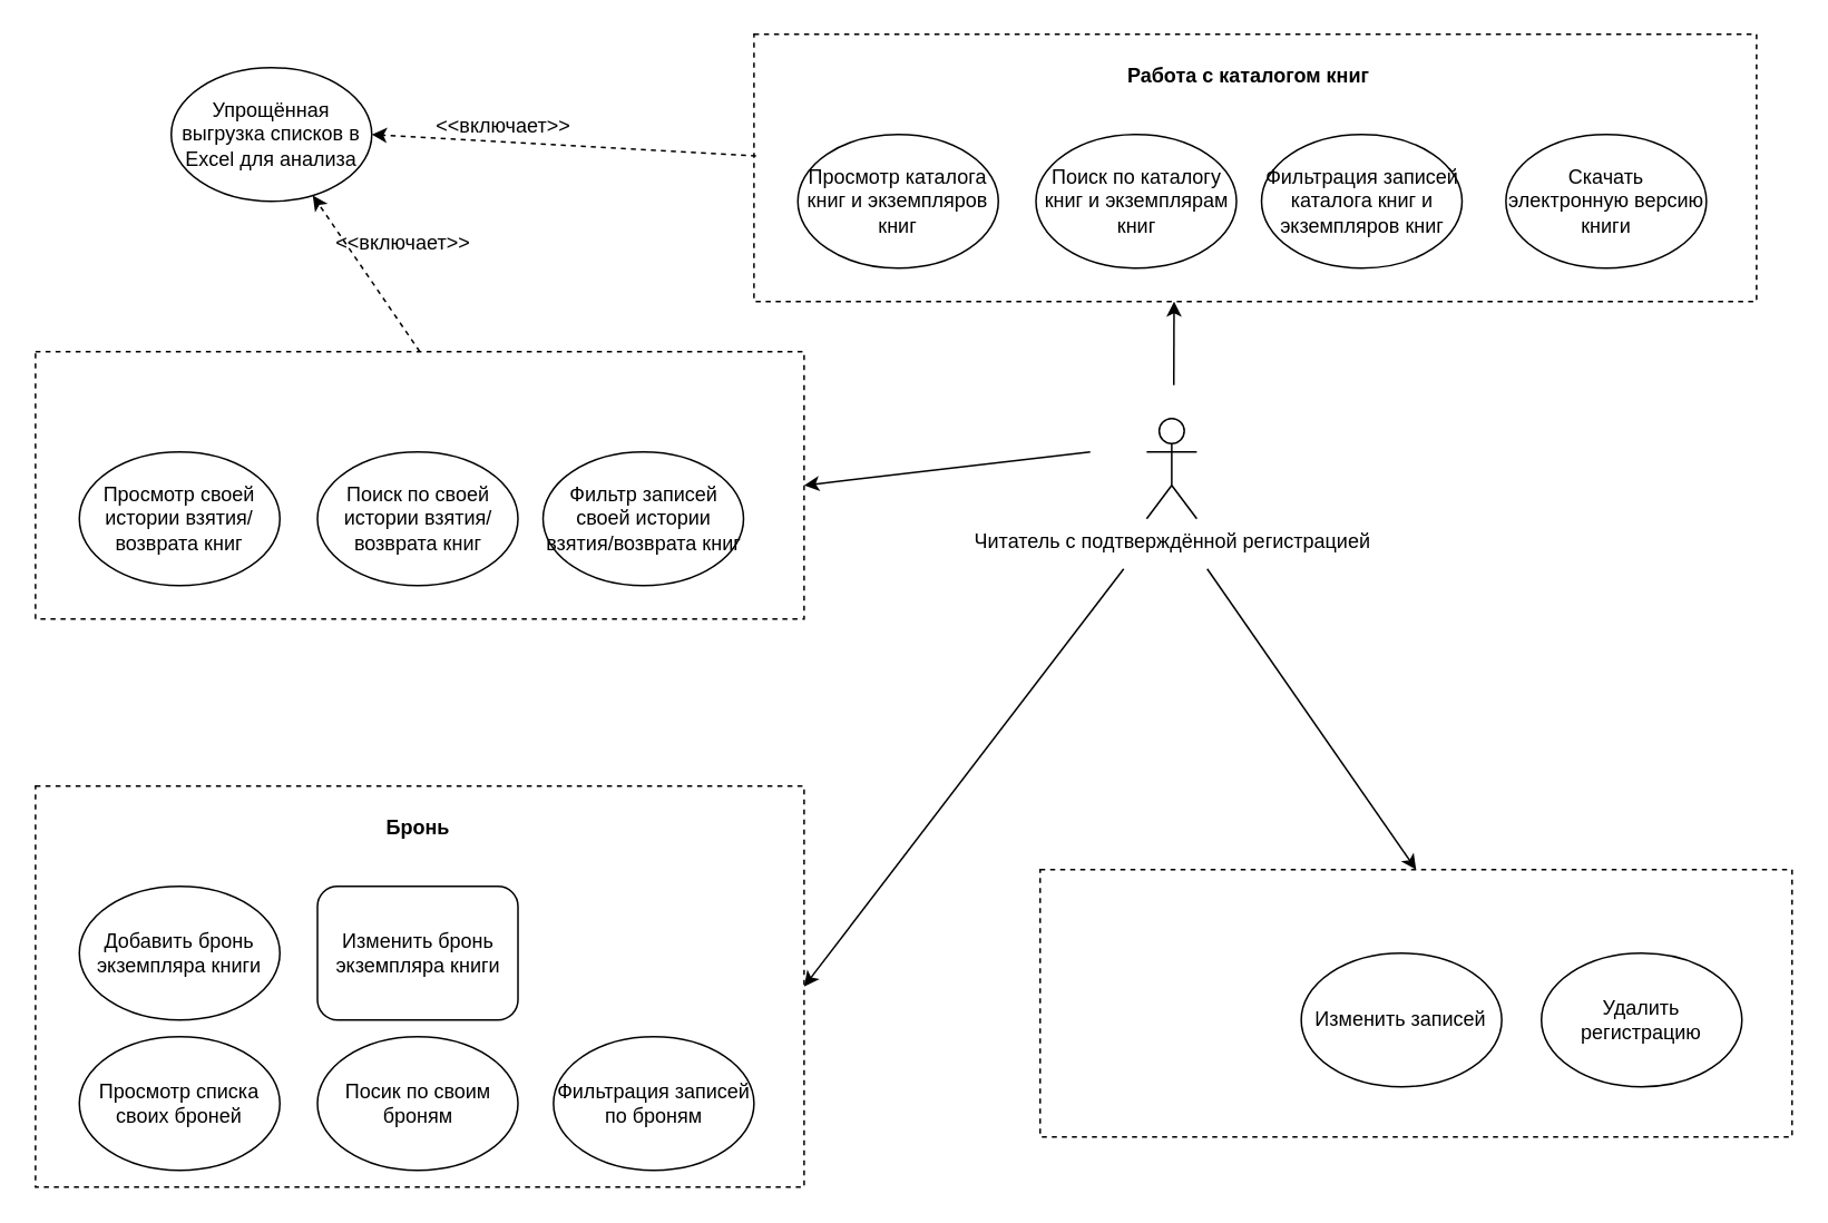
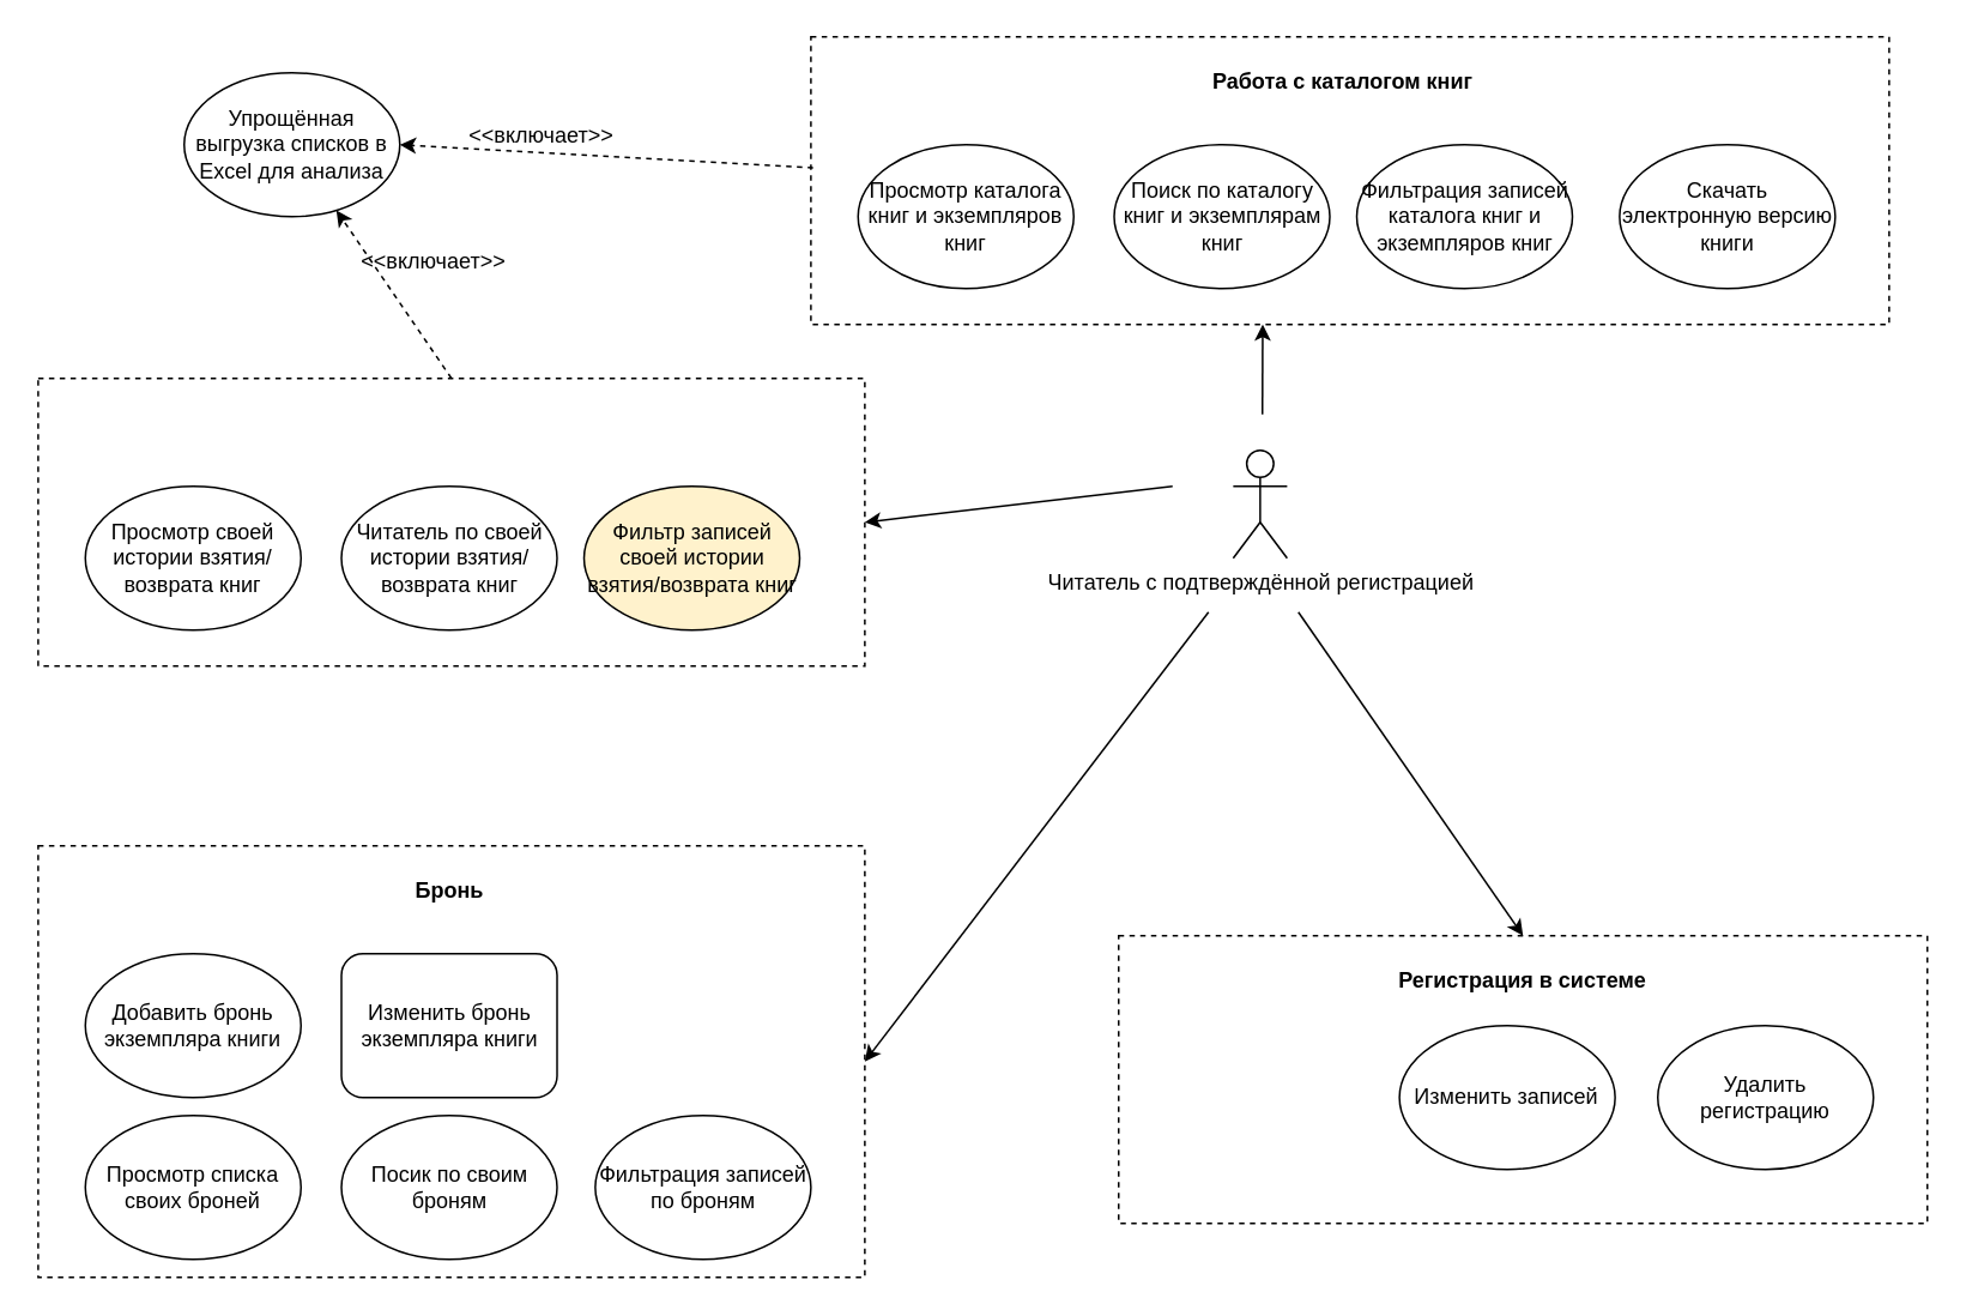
- <mxCell id="24" value="Поиск по своей истории взятия/возврата книг" style="ellipse;whiteSpace=wrap;html=1;" parent="1" vertex="1"><mxGeometry x="189.5" y="270" width="120" height="80" as="geometry" /></mxCell>
+ <mxCell id="24" value="Читатель по своей истории взятия/возврата книг" style="ellipse;whiteSpace=wrap;html=1;" parent="1" vertex="1"><mxGeometry x="189.5" y="270" width="120" height="80" as="geometry" /></mxCell>
- <mxCell id="25" value="Фильтр записей своей истории взятия/возврата книг" style="ellipse;whiteSpace=wrap;html=1;" parent="1" vertex="1"><mxGeometry x="324.5" y="270" width="120" height="80" as="geometry" /></mxCell>
+ <mxCell id="25" value="Фильтр записей своей истории взятия/возврата книг" style="ellipse;whiteSpace=wrap;html=1;fillColor=#fff2cc;" parent="1" vertex="1"><mxGeometry x="324.5" y="270" width="120" height="80" as="geometry" /></mxCell>
+ <mxCell id="12" value="Регистрация в системе" style="text;html=1;align=center;verticalAlign=middle;whiteSpace=wrap;rounded=0;fontStyle=1" parent="1" vertex="1"><mxGeometry x="728.25" y="530" width="237.5" height="30" as="geometry" /></mxCell>
